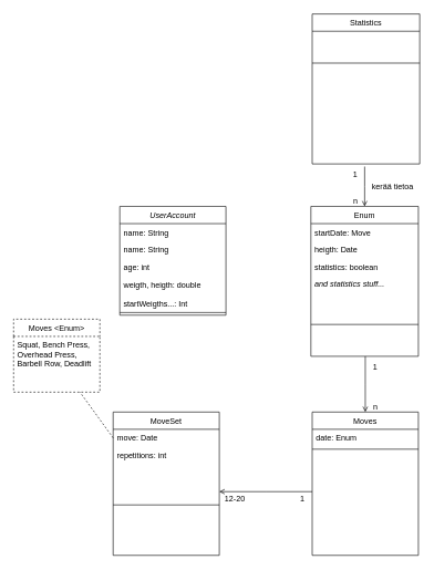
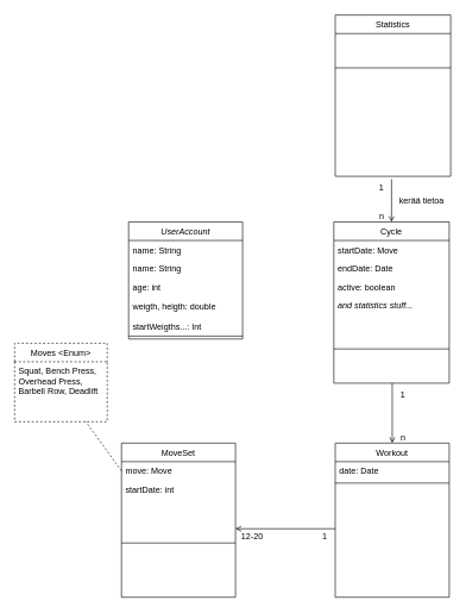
- <mxCell id="7" value="Enum" style="swimlane;fontStyle=0;align=center;verticalAlign=top;childLayout=stackLayout;horizontal=1;startSize=26;horizontalStack=0;resizeParent=1;resizeLast=0;collapsible=1;marginBottom=0;rounded=0;shadow=0;strokeWidth=1;" parent="1" vertex="1"><mxGeometry x="468" y="310" width="162" height="226" as="geometry"><mxRectangle x="550" y="140" width="160" height="26" as="alternateBounds" /></mxGeometry></mxCell>
+ <mxCell id="7" value="Cycle" style="swimlane;fontStyle=0;align=center;verticalAlign=top;childLayout=stackLayout;horizontal=1;startSize=26;horizontalStack=0;resizeParent=1;resizeLast=0;collapsible=1;marginBottom=0;rounded=0;shadow=0;strokeWidth=1;" parent="1" vertex="1"><mxGeometry x="468" y="310" width="162" height="226" as="geometry"><mxRectangle x="550" y="140" width="160" height="26" as="alternateBounds" /></mxGeometry></mxCell>
- <mxCell id="9" value="heigth: Date" style="text;align=left;verticalAlign=top;spacingLeft=4;spacingRight=4;overflow=hidden;rotatable=0;points=[[0,0.5],[1,0.5]];portConstraint=eastwest;rounded=0;shadow=0;html=0;" parent="7" vertex="1"><mxGeometry y="52" width="162" height="26" as="geometry" /></mxCell>
+ <mxCell id="9" value="endDate: Date" style="text;align=left;verticalAlign=top;spacingLeft=4;spacingRight=4;overflow=hidden;rotatable=0;points=[[0,0.5],[1,0.5]];portConstraint=eastwest;rounded=0;shadow=0;html=0;" parent="7" vertex="1"><mxGeometry y="52" width="162" height="26" as="geometry" /></mxCell>
- <mxCell id="10" value="statistics: boolean&#10;&#10;" style="text;align=left;verticalAlign=top;spacingLeft=4;spacingRight=4;overflow=hidden;rotatable=0;points=[[0,0.5],[1,0.5]];portConstraint=eastwest;rounded=0;shadow=0;html=0;" parent="7" vertex="1"><mxGeometry y="78" width="162" height="26" as="geometry" /></mxCell>
+ <mxCell id="10" value="active: boolean&#10;&#10;" style="text;align=left;verticalAlign=top;spacingLeft=4;spacingRight=4;overflow=hidden;rotatable=0;points=[[0,0.5],[1,0.5]];portConstraint=eastwest;rounded=0;shadow=0;html=0;" parent="7" vertex="1"><mxGeometry y="78" width="162" height="26" as="geometry" /></mxCell>
- <mxCell id="13" value="Moves" style="swimlane;fontStyle=0;align=center;verticalAlign=top;childLayout=stackLayout;horizontal=1;startSize=26;horizontalStack=0;resizeParent=1;resizeLast=0;collapsible=1;marginBottom=0;rounded=0;shadow=0;strokeWidth=1;" parent="1" vertex="1"><mxGeometry x="470" y="620" width="160" height="216" as="geometry"><mxRectangle x="550" y="140" width="160" height="26" as="alternateBounds" /></mxGeometry></mxCell>
+ <mxCell id="13" value="Workout" style="swimlane;fontStyle=0;align=center;verticalAlign=top;childLayout=stackLayout;horizontal=1;startSize=26;horizontalStack=0;resizeParent=1;resizeLast=0;collapsible=1;marginBottom=0;rounded=0;shadow=0;strokeWidth=1;" parent="1" vertex="1"><mxGeometry x="470" y="620" width="160" height="216" as="geometry"><mxRectangle x="550" y="140" width="160" height="26" as="alternateBounds" /></mxGeometry></mxCell>
- <mxCell id="20" value="move: Date" style="text;align=left;verticalAlign=top;spacingLeft=4;spacingRight=4;overflow=hidden;rotatable=0;points=[[0,0.5],[1,0.5]];portConstraint=eastwest;" parent="19" vertex="1"><mxGeometry y="26" width="160" height="26" as="geometry" /></mxCell>
+ <mxCell id="20" value="move: Move" style="text;align=left;verticalAlign=top;spacingLeft=4;spacingRight=4;overflow=hidden;rotatable=0;points=[[0,0.5],[1,0.5]];portConstraint=eastwest;" parent="19" vertex="1"><mxGeometry y="26" width="160" height="26" as="geometry" /></mxCell>
- <mxCell id="14" value="date: Enum" style="text;align=left;verticalAlign=top;spacingLeft=4;spacingRight=4;overflow=hidden;rotatable=0;points=[[0,0.5],[1,0.5]];portConstraint=eastwest;" parent="13" vertex="1"><mxGeometry y="26" width="160" height="26" as="geometry" /></mxCell>
+ <mxCell id="14" value="date: Date" style="text;align=left;verticalAlign=top;spacingLeft=4;spacingRight=4;overflow=hidden;rotatable=0;points=[[0,0.5],[1,0.5]];portConstraint=eastwest;" parent="13" vertex="1"><mxGeometry y="26" width="160" height="26" as="geometry" /></mxCell>
- <mxCell id="21" value="repetitions: int" style="text;align=left;verticalAlign=top;spacingLeft=4;spacingRight=4;overflow=hidden;rotatable=0;points=[[0,0.5],[1,0.5]];portConstraint=eastwest;" parent="19" vertex="1"><mxGeometry y="52" width="160" height="84" as="geometry" /></mxCell>
+ <mxCell id="21" value="startDate: int" style="text;align=left;verticalAlign=top;spacingLeft=4;spacingRight=4;overflow=hidden;rotatable=0;points=[[0,0.5],[1,0.5]];portConstraint=eastwest;" parent="19" vertex="1"><mxGeometry y="52" width="160" height="84" as="geometry" /></mxCell>
